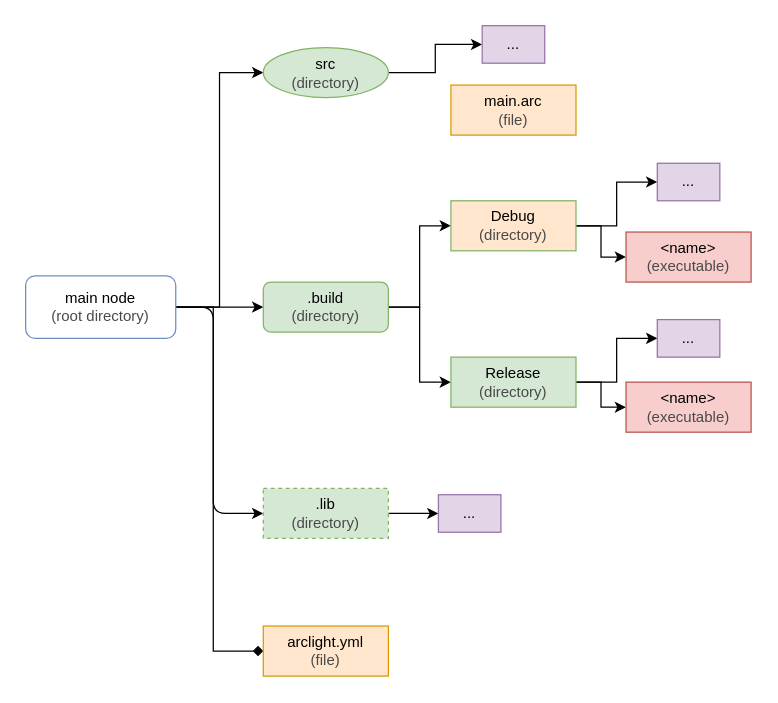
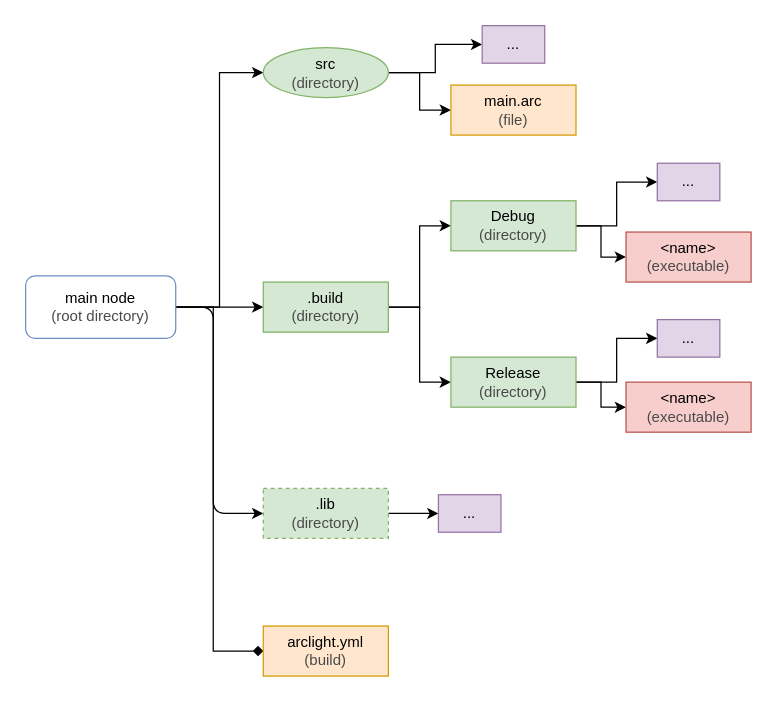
+ <mxCell id="8" value="" style="edgeStyle=orthogonalEdgeStyle;rounded=0;orthogonalLoop=1;jettySize=auto;html=1;fontColor=#4A4A4A;" parent="1" source="9" target="25" edge="1"><mxGeometry relative="1" as="geometry" /></mxCell>
- <mxCell id="16" value="&lt;font color=&quot;#000000&quot;&gt;Debug&lt;/font&gt;&lt;br&gt;&lt;font color=&quot;#4a4a4a&quot;&gt;(directory)&lt;/font&gt;" style="rounded=0;whiteSpace=wrap;html=1;fillColor=#ffe6cc;strokeColor=#82b366;" parent="1" vertex="1"><mxGeometry x="360" y="160" width="100" height="40" as="geometry" /></mxCell>
+ <mxCell id="16" value="&lt;font color=&quot;#000000&quot;&gt;Debug&lt;/font&gt;&lt;br&gt;&lt;font color=&quot;#4a4a4a&quot;&gt;(directory)&lt;/font&gt;" style="rounded=0;whiteSpace=wrap;html=1;fillColor=#d5e8d4;strokeColor=#82b366;" parent="1" vertex="1"><mxGeometry x="360" y="160" width="100" height="40" as="geometry" /></mxCell>
- <mxCell id="13" value=".&lt;font color=&quot;#000000&quot;&gt;build&lt;/font&gt;&lt;br&gt;&lt;font color=&quot;#4a4a4a&quot;&gt;(directory)&lt;/font&gt;" style="whiteSpace=wrap;html=1;fillColor=#d5e8d4;strokeColor=#82b366;rounded=1;" parent="1" vertex="1"><mxGeometry x="210" y="225" width="100" height="40" as="geometry" /></mxCell>
+ <mxCell id="13" value=".&lt;font color=&quot;#000000&quot;&gt;build&lt;/font&gt;&lt;br&gt;&lt;font color=&quot;#4a4a4a&quot;&gt;(directory)&lt;/font&gt;" style="rounded=0;whiteSpace=wrap;html=1;fillColor=#d5e8d4;strokeColor=#82b366;" parent="1" vertex="1"><mxGeometry x="210" y="225" width="100" height="40" as="geometry" /></mxCell>
- <mxCell id="10" value="&lt;font color=&quot;#000000&quot;&gt;arclight.yml&lt;br&gt;&lt;/font&gt;&lt;font color=&quot;#4a4a4a&quot;&gt;(file)&lt;/font&gt;" style="rounded=0;whiteSpace=wrap;html=1;fillColor=#ffe6cc;strokeColor=#d79b00;" parent="1" vertex="1"><mxGeometry x="210" y="500" width="100" height="40" as="geometry" /></mxCell>
+ <mxCell id="10" value="&lt;font color=&quot;#000000&quot;&gt;arclight.yml&lt;br&gt;&lt;/font&gt;&lt;font color=&quot;#4a4a4a&quot;&gt;(build)&lt;/font&gt;" style="rounded=0;whiteSpace=wrap;html=1;fillColor=#ffe6cc;strokeColor=#d79b00;" parent="1" vertex="1"><mxGeometry x="210" y="500" width="100" height="40" as="geometry" /></mxCell>
